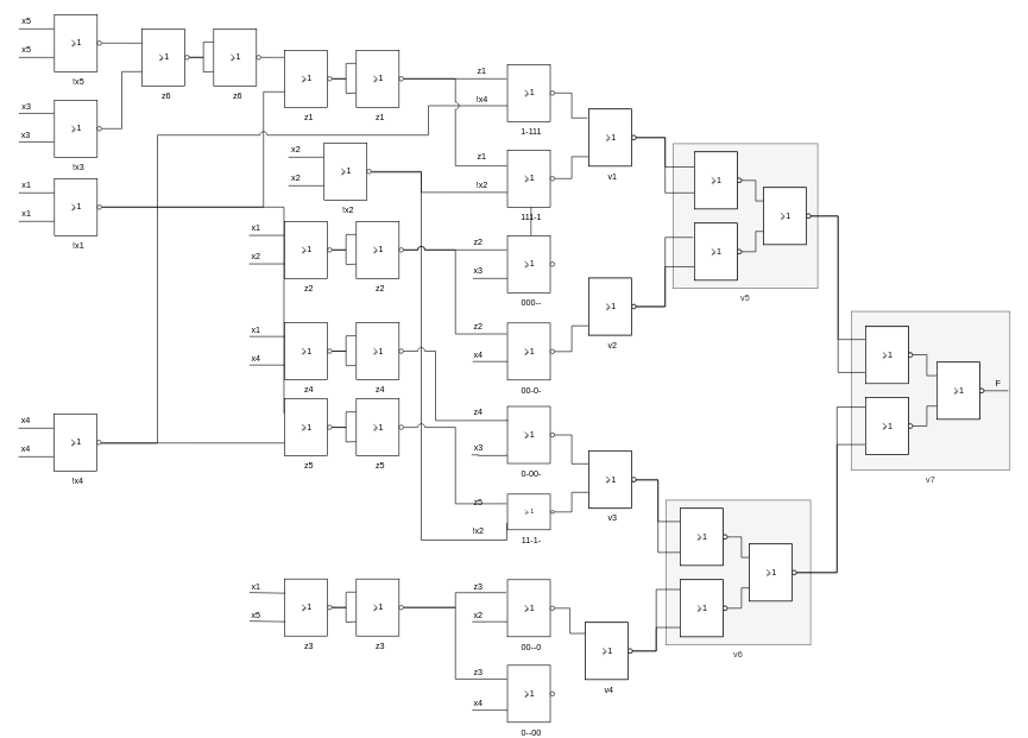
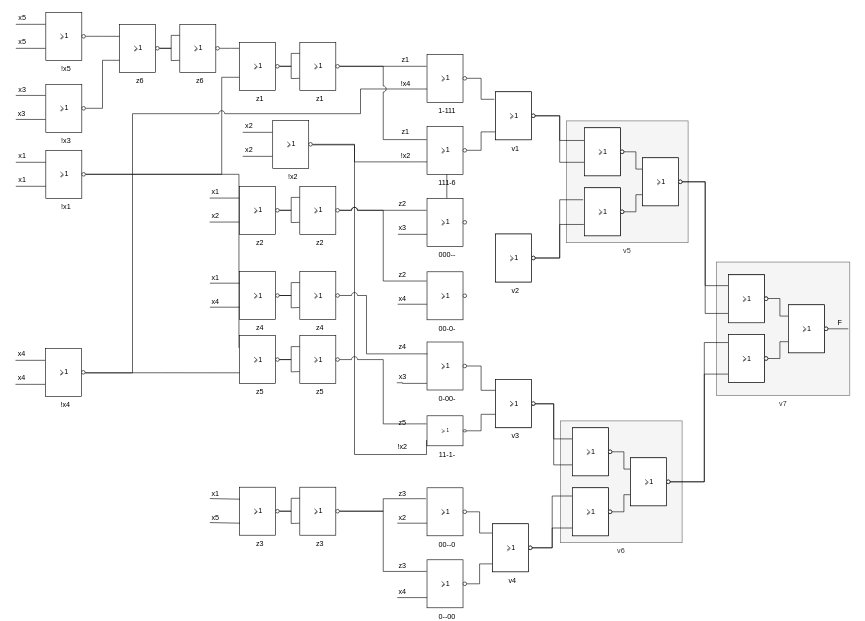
- <mxCell id="42" value="111-1" style="verticalLabelPosition=bottom;shadow=0;dashed=0;align=center;html=1;verticalAlign=top;shape=mxgraph.electrical.iec_logic_gates.nor;" parent="1" vertex="1"><mxGeometry x="710.86" y="210" width="66" height="80" as="geometry" /></mxCell>
+ <mxCell id="42" value="111-6" style="verticalLabelPosition=bottom;shadow=0;dashed=0;align=center;html=1;verticalAlign=top;shape=mxgraph.electrical.iec_logic_gates.nor;" parent="1" vertex="1"><mxGeometry x="710.86" y="210" width="66" height="80" as="geometry" /></mxCell>
- <mxCell id="46" style="edgeStyle=orthogonalEdgeStyle;rounded=0;jumpStyle=arc;jumpSize=10;orthogonalLoop=1;jettySize=auto;html=1;entryX=0.013;entryY=0.837;entryDx=0;entryDy=0;entryPerimeter=0;endArrow=none;endFill=0;" parent="1" source="47" target="107" edge="1"><mxGeometry relative="1" as="geometry" /></mxCell>
+ <mxCell id="54" style="edgeStyle=orthogonalEdgeStyle;rounded=0;jumpStyle=arc;jumpSize=10;orthogonalLoop=1;jettySize=auto;html=1;entryX=0.024;entryY=0.835;entryDx=0;entryDy=0;entryPerimeter=0;endArrow=none;endFill=0;" parent="1" source="55" target="109" edge="1"><mxGeometry relative="1" as="geometry" /></mxCell>
